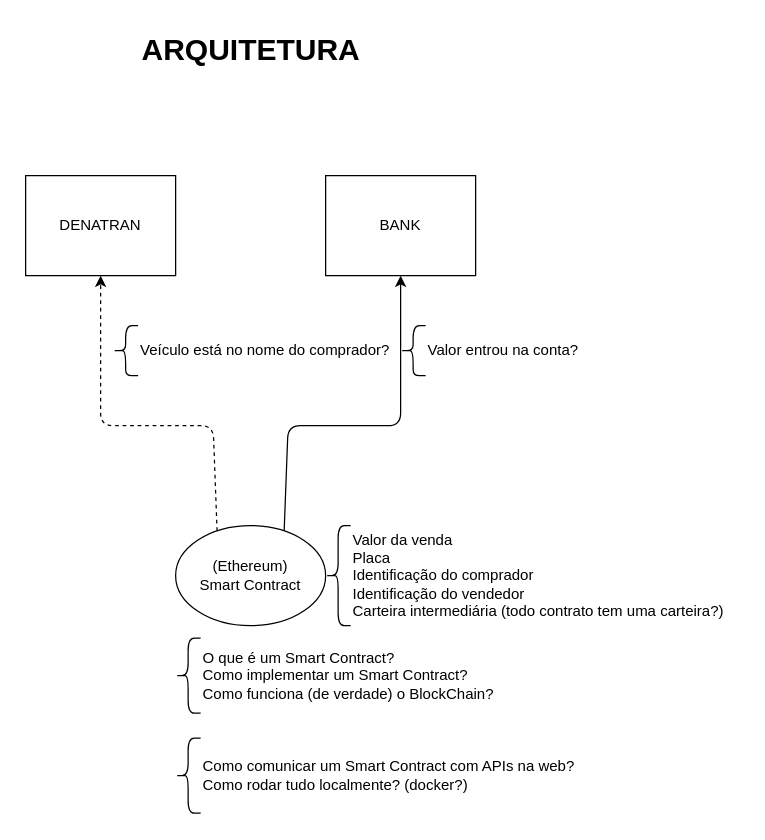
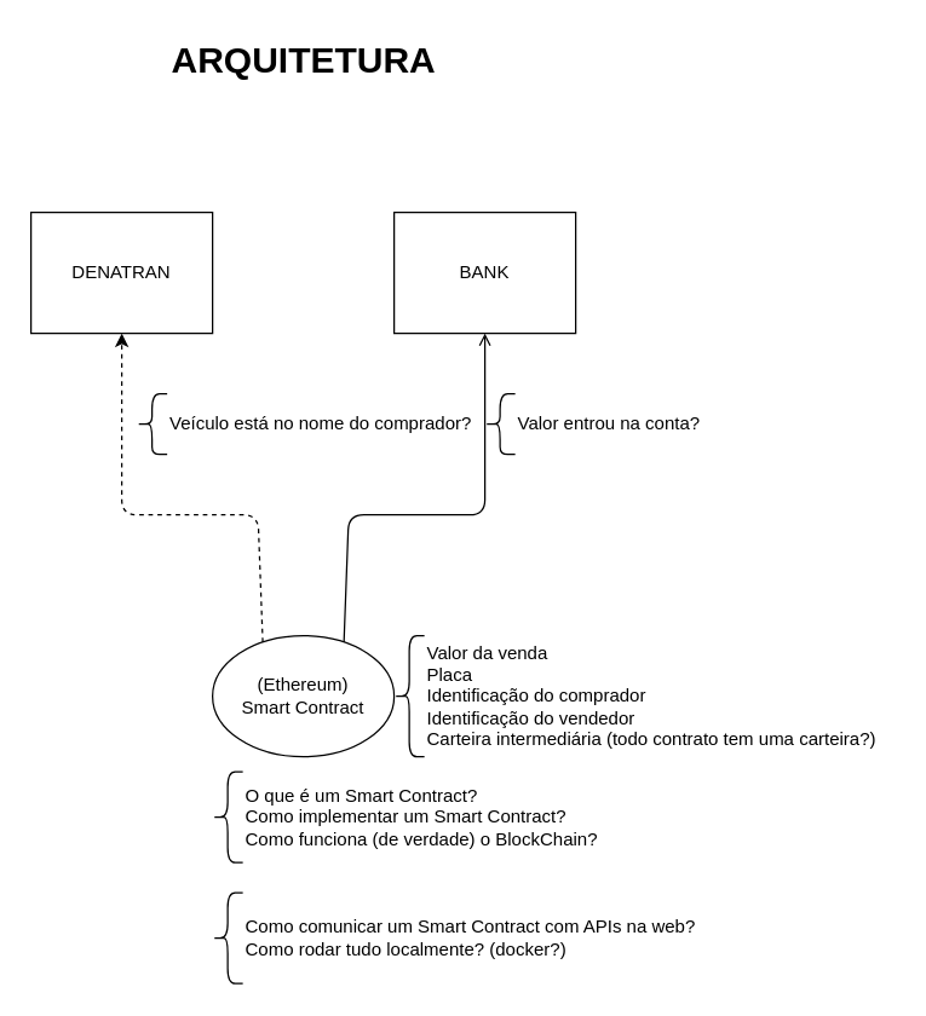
- <mxCell id="10" value="" style="endArrow=classic;startArrow=none;html=1;entryX=0.5;entryY=1;entryDx=0;entryDy=0;exitX=0.75;exitY=0;exitDx=0;exitDy=0;startFill=0;" edge="1" parent="1" source="2" target="4"><mxGeometry width="50" height="50" relative="1" as="geometry"><mxPoint x="180" y="370" as="sourcePoint" /><mxPoint x="230" y="320" as="targetPoint" /><Array as="points"><mxPoint x="230" y="340" /><mxPoint x="320" y="340" /></Array></mxGeometry></mxCell>
+ <mxCell id="10" value="" style="endArrow=open;startArrow=none;html=1;entryX=0.5;entryY=1;entryDx=0;entryDy=0;exitX=0.75;exitY=0;exitDx=0;exitDy=0;startFill=0;" edge="1" parent="1" source="2" target="4"><mxGeometry width="50" height="50" relative="1" as="geometry"><mxPoint x="180" y="370" as="sourcePoint" /><mxPoint x="230" y="320" as="targetPoint" /><Array as="points"><mxPoint x="230" y="340" /><mxPoint x="320" y="340" /></Array></mxGeometry></mxCell>
